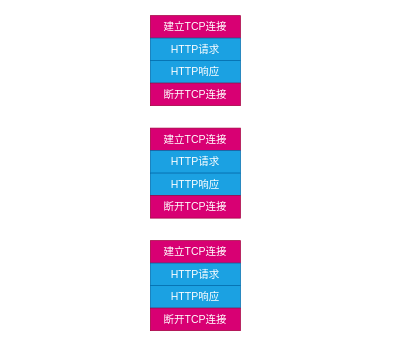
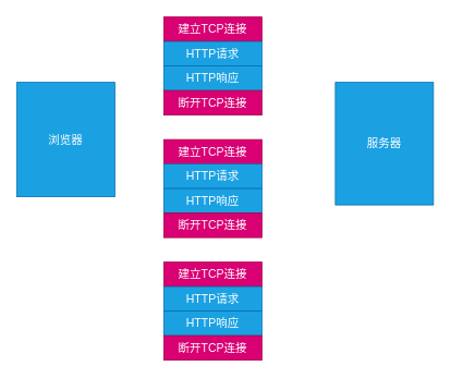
+ <mxCell id="2" value="浏览器" style="rounded=0;whiteSpace=wrap;html=1;fillColor=#1ba1e2;fontColor=#ffffff;strokeColor=#006EAF;fontSize=14;" vertex="1" parent="1"><mxGeometry x="20" y="100" width="120" height="140" as="geometry" /></mxCell>
+ <mxCell id="3" value="服务器" style="rounded=0;whiteSpace=wrap;html=1;fillColor=#1ba1e2;fontColor=#ffffff;strokeColor=#006EAF;fontSize=14;" vertex="1" parent="1"><mxGeometry x="410" y="100" width="120" height="150" as="geometry" /></mxCell>
